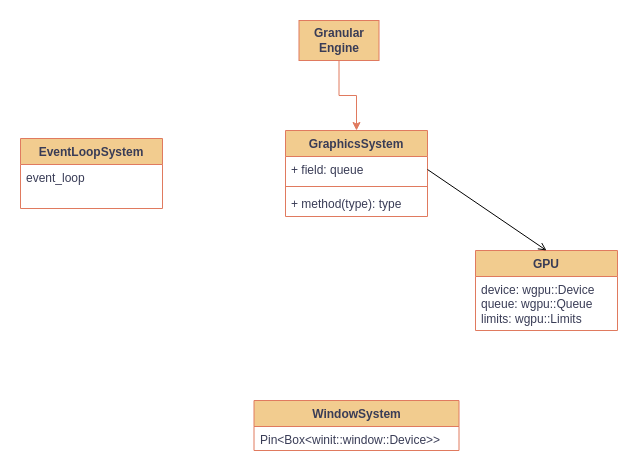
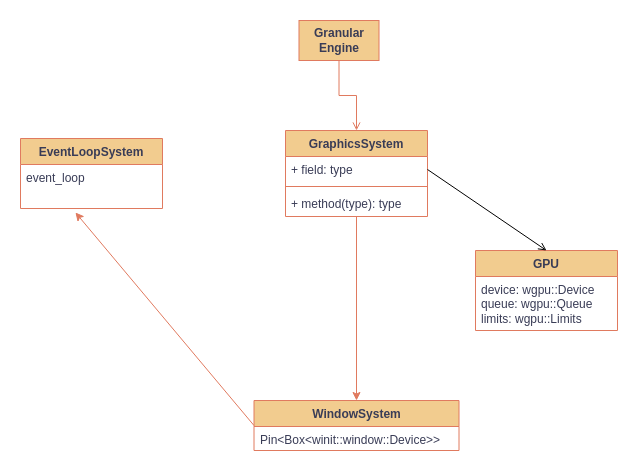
- <mxCell id="14" style="edgeStyle=orthogonalEdgeStyle;rounded=0;orthogonalLoop=1;jettySize=auto;html=1;exitX=0.5;exitY=1;exitDx=0;exitDy=0;entryX=0.5;entryY=0;entryDx=0;entryDy=0;labelBackgroundColor=none;strokeColor=#E07A5F;fontColor=default;" parent="1" source="2" target="3" edge="1"><mxGeometry relative="1" as="geometry" /></mxCell>
+ <mxCell id="14" style="edgeStyle=orthogonalEdgeStyle;rounded=0;orthogonalLoop=1;jettySize=auto;html=1;exitX=0.5;exitY=1;exitDx=0;exitDy=0;entryX=0.5;entryY=0;entryDx=0;entryDy=0;labelBackgroundColor=none;strokeColor=#E07A5F;fontColor=default;endArrow=open;" parent="1" source="2" target="3" edge="1"><mxGeometry relative="1" as="geometry" /></mxCell>
- <mxCell id="4" value="+ field: queue" style="text;strokeColor=none;fillColor=none;align=left;verticalAlign=top;spacingLeft=4;spacingRight=4;overflow=hidden;rotatable=0;points=[[0,0.5],[1,0.5]];portConstraint=eastwest;whiteSpace=wrap;html=1;labelBackgroundColor=none;fontColor=#393C56;" parent="3" vertex="1"><mxGeometry y="26" width="142" height="26" as="geometry" /></mxCell>
+ <mxCell id="4" value="+ field: type" style="text;strokeColor=none;fillColor=none;align=left;verticalAlign=top;spacingLeft=4;spacingRight=4;overflow=hidden;rotatable=0;points=[[0,0.5],[1,0.5]];portConstraint=eastwest;whiteSpace=wrap;html=1;labelBackgroundColor=none;fontColor=#393C56;" parent="3" vertex="1"><mxGeometry y="26" width="142" height="26" as="geometry" /></mxCell>
+ <mxCell id="11" value="" style="endArrow=classic;html=1;rounded=0;entryX=0.5;entryY=0;entryDx=0;entryDy=0;labelBackgroundColor=none;strokeColor=#E07A5F;fontColor=default;" parent="1" source="6" target="9" edge="1"><mxGeometry width="50" height="50" relative="1" as="geometry"><mxPoint x="270" y="310" as="sourcePoint" /><mxPoint x="356" y="260" as="targetPoint" /></mxGeometry></mxCell>
+ <mxCell id="15" style="rounded=0;orthogonalLoop=1;jettySize=auto;html=1;exitX=0;exitY=0.5;exitDx=0;exitDy=0;entryX=0.387;entryY=1.091;entryDx=0;entryDy=0;entryPerimeter=0;labelBackgroundColor=none;strokeColor=#E07A5F;fontColor=default;" parent="1" source="9" target="13" edge="1"><mxGeometry relative="1" as="geometry" /></mxCell>
